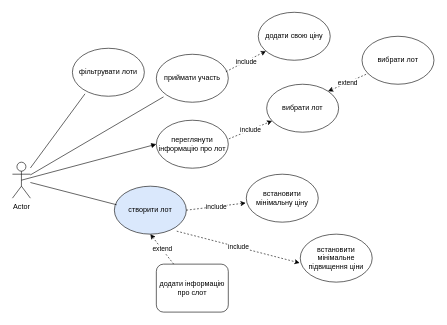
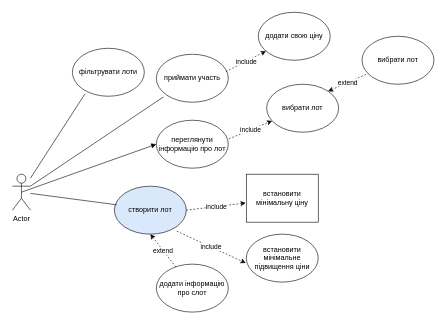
- <mxCell id="2" value="Actor" style="shape=umlActor;verticalLabelPosition=bottom;verticalAlign=top;html=1;outlineConnect=0;" vertex="1" parent="1"><mxGeometry x="20" y="270" width="30" height="60" as="geometry" /></mxCell>
+ <mxCell id="2" value="Actor" style="shape=umlActor;verticalLabelPosition=bottom;verticalAlign=top;html=1;outlineConnect=0;" vertex="1" parent="1"><mxGeometry x="20" y="290" width="30" height="60" as="geometry" /></mxCell>
- <mxCell id="6" value="встановити мінімальну ціну" style="ellipse;whiteSpace=wrap;html=1;" vertex="1" parent="1"><mxGeometry x="410" y="290" width="120" height="80" as="geometry" /></mxCell>
+ <mxCell id="6" value="встановити мінімальну ціну" style="whiteSpace=wrap;html=1;rounded=0;" vertex="1" parent="1"><mxGeometry x="410" y="290" width="120" height="80" as="geometry" /></mxCell>
- <mxCell id="20" value="встановити мінімальне підвищення ціни&lt;br&gt;" style="ellipse;whiteSpace=wrap;html=1;" vertex="1" parent="1"><mxGeometry x="500" y="390" width="120" height="80" as="geometry" /></mxCell>
+ <mxCell id="20" value="встановити мінімальне підвищення ціни&lt;br&gt;" style="ellipse;whiteSpace=wrap;html=1;" vertex="1" parent="1"><mxGeometry x="410" y="390" width="120" height="80" as="geometry" /></mxCell>
- <mxCell id="7" value="додати інформацію про слот" style="whiteSpace=wrap;html=1;rounded=1;" vertex="1" parent="1"><mxGeometry x="260" y="440" width="120" height="80" as="geometry" /></mxCell>
+ <mxCell id="7" value="додати інформацію про слот" style="ellipse;whiteSpace=wrap;html=1;" vertex="1" parent="1"><mxGeometry x="260" y="440" width="120" height="80" as="geometry" /></mxCell>
